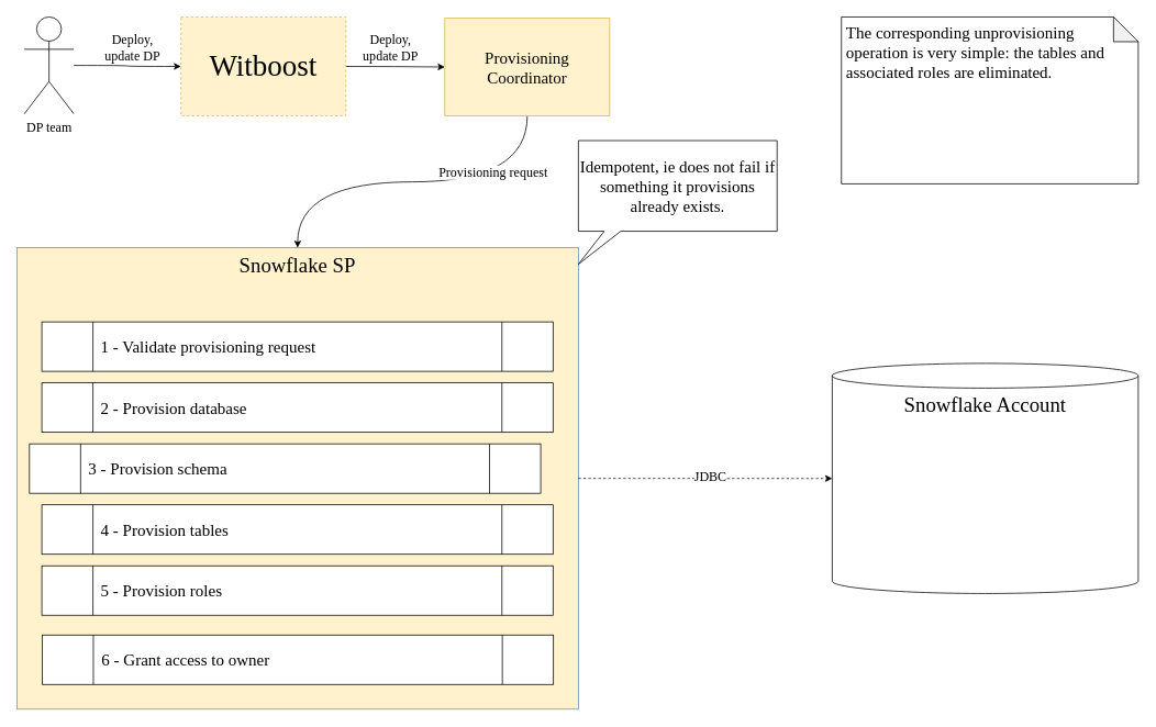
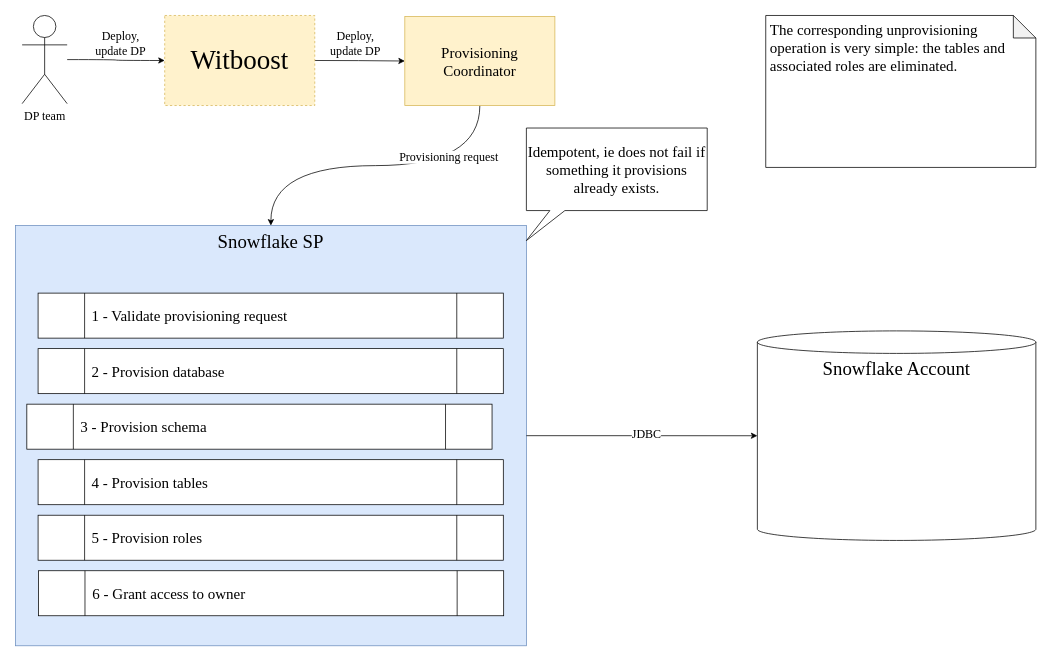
- <mxCell id="2" value="&lt;font style=&quot;font-size: 25px;&quot;&gt;Snowflake SP&lt;/font&gt;" style="rounded=0;whiteSpace=wrap;html=1;hachureGap=4;fontFamily=Nunito;fontSize=20;verticalAlign=top;fillColor=#fff2cc;strokeColor=#6c8ebf;fontSource=https%3A%2F%2Ffonts.googleapis.com%2Fcss%3Ffamily%3DNunito;" parent="1" vertex="1"><mxGeometry x="20" y="300" width="681" height="560" as="geometry" /></mxCell>
+ <mxCell id="2" value="&lt;font style=&quot;font-size: 25px;&quot;&gt;Snowflake SP&lt;/font&gt;" style="rounded=0;whiteSpace=wrap;html=1;hachureGap=4;fontFamily=Nunito;fontSize=20;verticalAlign=top;fillColor=#dae8fc;strokeColor=#6c8ebf;fontSource=https%3A%2F%2Ffonts.googleapis.com%2Fcss%3Ffamily%3DNunito;" parent="1" vertex="1"><mxGeometry x="20" y="300" width="681" height="560" as="geometry" /></mxCell>
- <mxCell id="15" style="edgeStyle=orthogonalEdgeStyle;rounded=0;orthogonalLoop=1;jettySize=auto;html=1;curved=1;dashed=1;" parent="1" source="2" target="17" edge="1"><mxGeometry relative="1" as="geometry" /></mxCell>
+ <mxCell id="15" style="edgeStyle=orthogonalEdgeStyle;rounded=0;orthogonalLoop=1;jettySize=auto;html=1;curved=1;" parent="1" source="2" target="17" edge="1"><mxGeometry relative="1" as="geometry" /></mxCell>
- <mxCell id="23" value="6 - Grant access to owner&amp;nbsp;" style="shape=process;whiteSpace=wrap;html=1;backgroundOutline=1;hachureGap=4;fontFamily=Nunito;fontSize=20;align=left;spacingLeft=8;fontSource=https%3A%2F%2Ffonts.googleapis.com%2Fcss%3Ffamily%3DNunito;" parent="1" vertex="1"><mxGeometry x="50.75" y="770" width="620" height="60" as="geometry" /></mxCell>
+ <mxCell id="23" value="6 - Grant access to owner&amp;nbsp;" style="shape=process;whiteSpace=wrap;html=1;backgroundOutline=1;hachureGap=4;fontFamily=Nunito;fontSize=20;align=left;spacingLeft=8;fontSource=https%3A%2F%2Ffonts.googleapis.com%2Fcss%3Ffamily%3DNunito;" parent="1" vertex="1"><mxGeometry x="50.75" y="760" width="620" height="60" as="geometry" /></mxCell>
